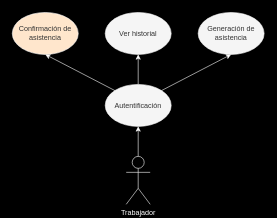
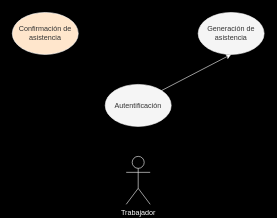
- <mxCell id="9" value="Ver historial" style="ellipse;whiteSpace=wrap;html=1;fillColor=#f5f5f5;fontColor=#333333;strokeColor=#FFFFFF;" parent="1" vertex="1"><mxGeometry x="175" y="20" width="110" height="70" as="geometry" /></mxCell>
- <mxCell id="4" style="edgeStyle=none;html=1;exitX=0.5;exitY=0;exitDx=0;exitDy=0;entryX=0.5;entryY=1;entryDx=0;entryDy=0;fillColor=#f5f5f5;strokeColor=#FFFFFF;" parent="1" source="7" target="9" edge="1"><mxGeometry relative="1" as="geometry" /></mxCell>
- <mxCell id="5" style="edgeStyle=none;html=1;exitX=0;exitY=0;exitDx=0;exitDy=0;entryX=0.5;entryY=1;entryDx=0;entryDy=0;fillColor=#f5f5f5;strokeColor=#FFFFFF;" parent="1" source="7" target="8" edge="1"><mxGeometry relative="1" as="geometry" /></mxCell>
- <mxCell id="2" style="edgeStyle=none;html=1;exitX=0.5;exitY=0;exitDx=0;exitDy=0;exitPerimeter=0;entryX=0.5;entryY=1;entryDx=0;entryDy=0;fillColor=#f5f5f5;strokeColor=#FFFFFF;" parent="1" source="3" target="7" edge="1"><mxGeometry relative="1" as="geometry" /></mxCell>
